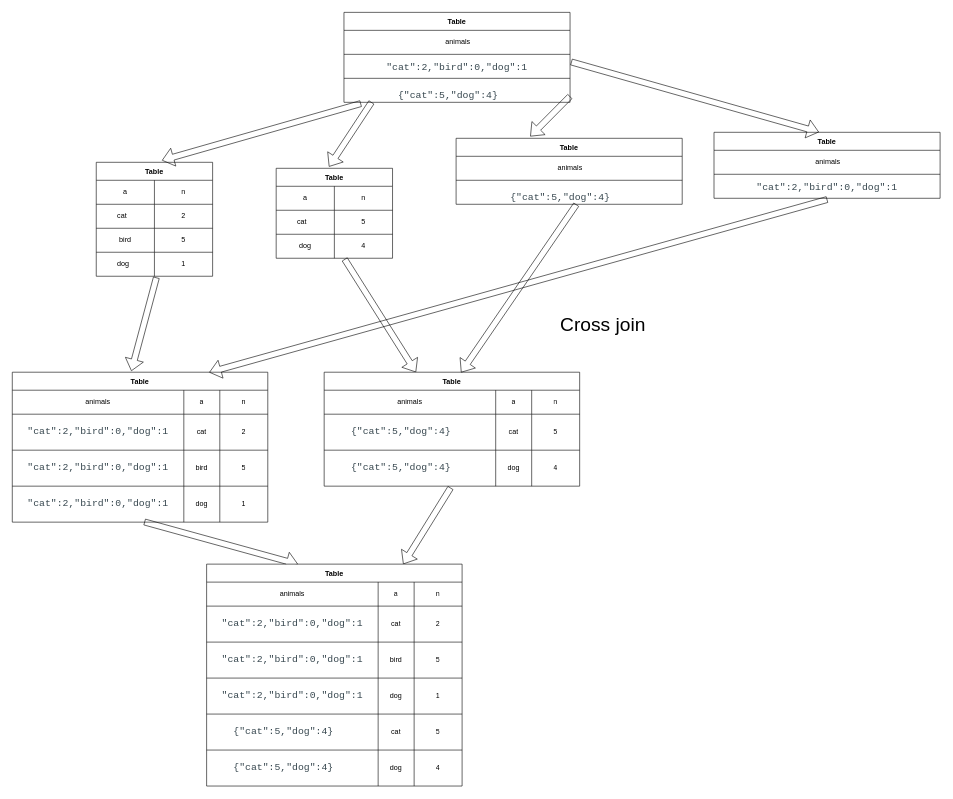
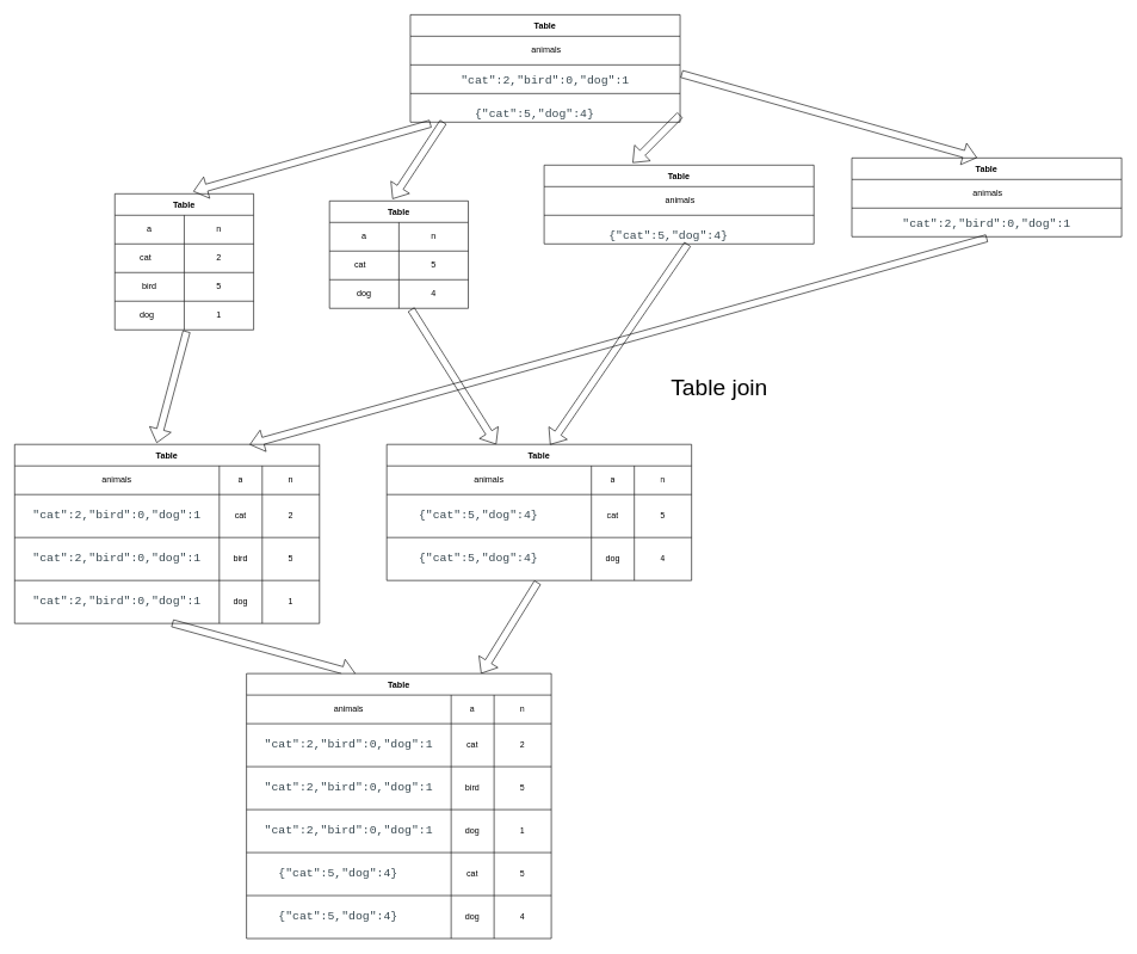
- <mxCell id="107" value="&lt;font style=&quot;font-size: 32px&quot;&gt;Cross join&lt;/font&gt;" style="text;html=1;strokeColor=none;fillColor=none;align=center;verticalAlign=middle;whiteSpace=wrap;rounded=0;" vertex="1" parent="1"><mxGeometry x="890" y="500" width="230" height="80" as="geometry" /></mxCell>
+ <mxCell id="107" value="&lt;font style=&quot;font-size: 32px&quot;&gt;Table join&lt;/font&gt;" style="text;html=1;strokeColor=none;fillColor=none;align=center;verticalAlign=middle;whiteSpace=wrap;rounded=0;" vertex="1" parent="1"><mxGeometry x="890" y="500" width="230" height="80" as="geometry" /></mxCell>
